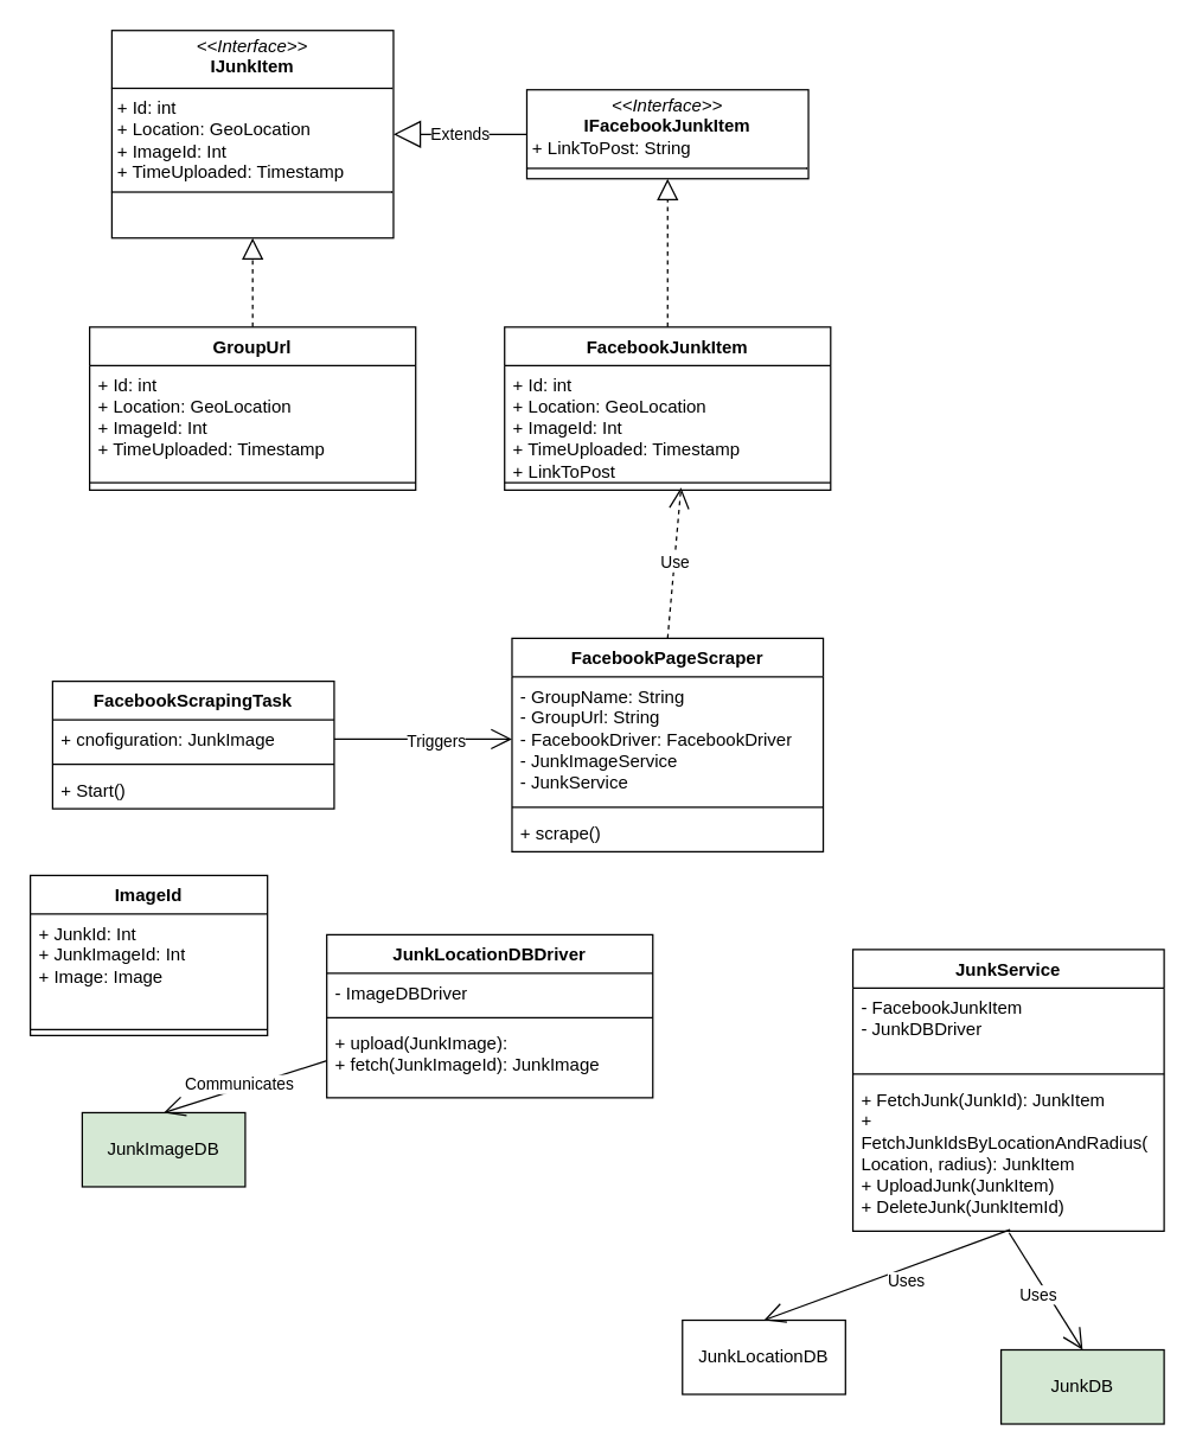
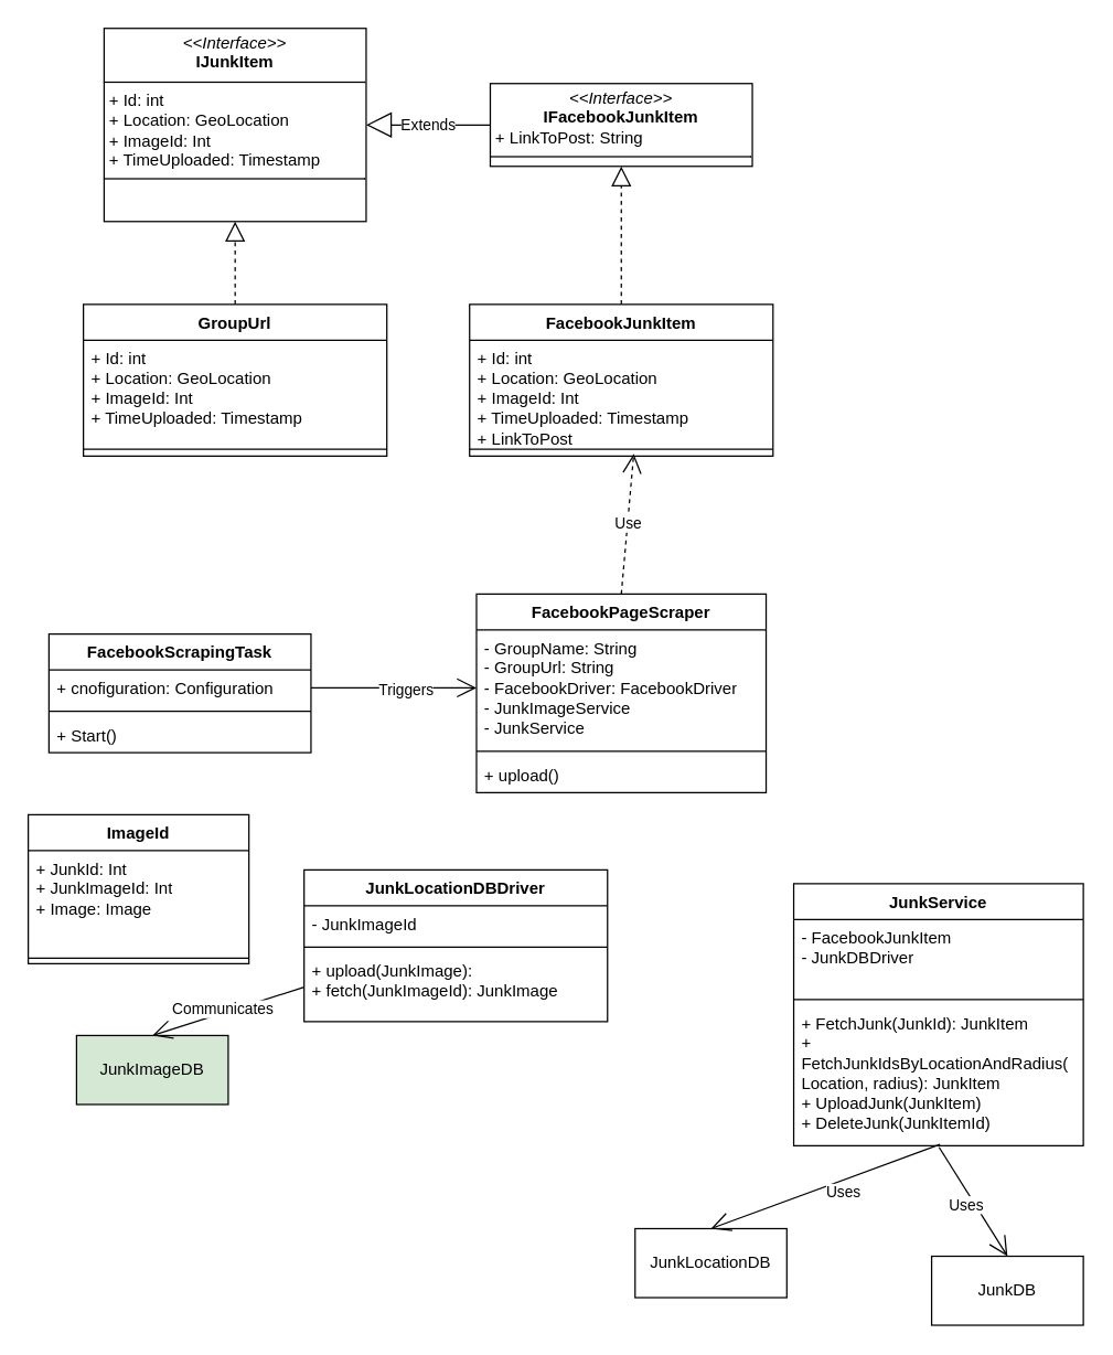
- <mxCell id="17" value="+ cnofiguration: JunkImage" style="text;strokeColor=none;fillColor=none;align=left;verticalAlign=top;spacingLeft=4;spacingRight=4;overflow=hidden;rotatable=0;points=[[0,0.5],[1,0.5]];portConstraint=eastwest;whiteSpace=wrap;html=1;" vertex="1" parent="16"><mxGeometry y="26" width="190" height="26" as="geometry" /></mxCell>
+ <mxCell id="17" value="+ cnofiguration: Configuration" style="text;strokeColor=none;fillColor=none;align=left;verticalAlign=top;spacingLeft=4;spacingRight=4;overflow=hidden;rotatable=0;points=[[0,0.5],[1,0.5]];portConstraint=eastwest;whiteSpace=wrap;html=1;" vertex="1" parent="16"><mxGeometry y="26" width="190" height="26" as="geometry" /></mxCell>
- <mxCell id="23" value="+ scrape()" style="text;strokeColor=none;fillColor=none;align=left;verticalAlign=top;spacingLeft=4;spacingRight=4;overflow=hidden;rotatable=0;points=[[0,0.5],[1,0.5]];portConstraint=eastwest;whiteSpace=wrap;html=1;" vertex="1" parent="20"><mxGeometry y="118" width="210" height="26" as="geometry" /></mxCell>
+ <mxCell id="23" value="+ upload()" style="text;strokeColor=none;fillColor=none;align=left;verticalAlign=top;spacingLeft=4;spacingRight=4;overflow=hidden;rotatable=0;points=[[0,0.5],[1,0.5]];portConstraint=eastwest;whiteSpace=wrap;html=1;" vertex="1" parent="20"><mxGeometry y="118" width="210" height="26" as="geometry" /></mxCell>
- <mxCell id="32" value="- ImageDBDriver" style="text;strokeColor=none;fillColor=none;align=left;verticalAlign=top;spacingLeft=4;spacingRight=4;overflow=hidden;rotatable=0;points=[[0,0.5],[1,0.5]];portConstraint=eastwest;whiteSpace=wrap;html=1;" vertex="1" parent="31"><mxGeometry y="26" width="220" height="26" as="geometry" /></mxCell>
+ <mxCell id="32" value="- JunkImageId" style="text;strokeColor=none;fillColor=none;align=left;verticalAlign=top;spacingLeft=4;spacingRight=4;overflow=hidden;rotatable=0;points=[[0,0.5],[1,0.5]];portConstraint=eastwest;whiteSpace=wrap;html=1;" vertex="1" parent="31"><mxGeometry y="26" width="220" height="26" as="geometry" /></mxCell>
- <mxCell id="13" value="JunkDB" style="html=1;whiteSpace=wrap;fillColor=#d5e8d4;" vertex="1" parent="1"><mxGeometry x="675" y="910" width="110" height="50" as="geometry" /></mxCell>
+ <mxCell id="13" value="JunkDB" style="html=1;whiteSpace=wrap;" vertex="1" parent="1"><mxGeometry x="675" y="910" width="110" height="50" as="geometry" /></mxCell>
